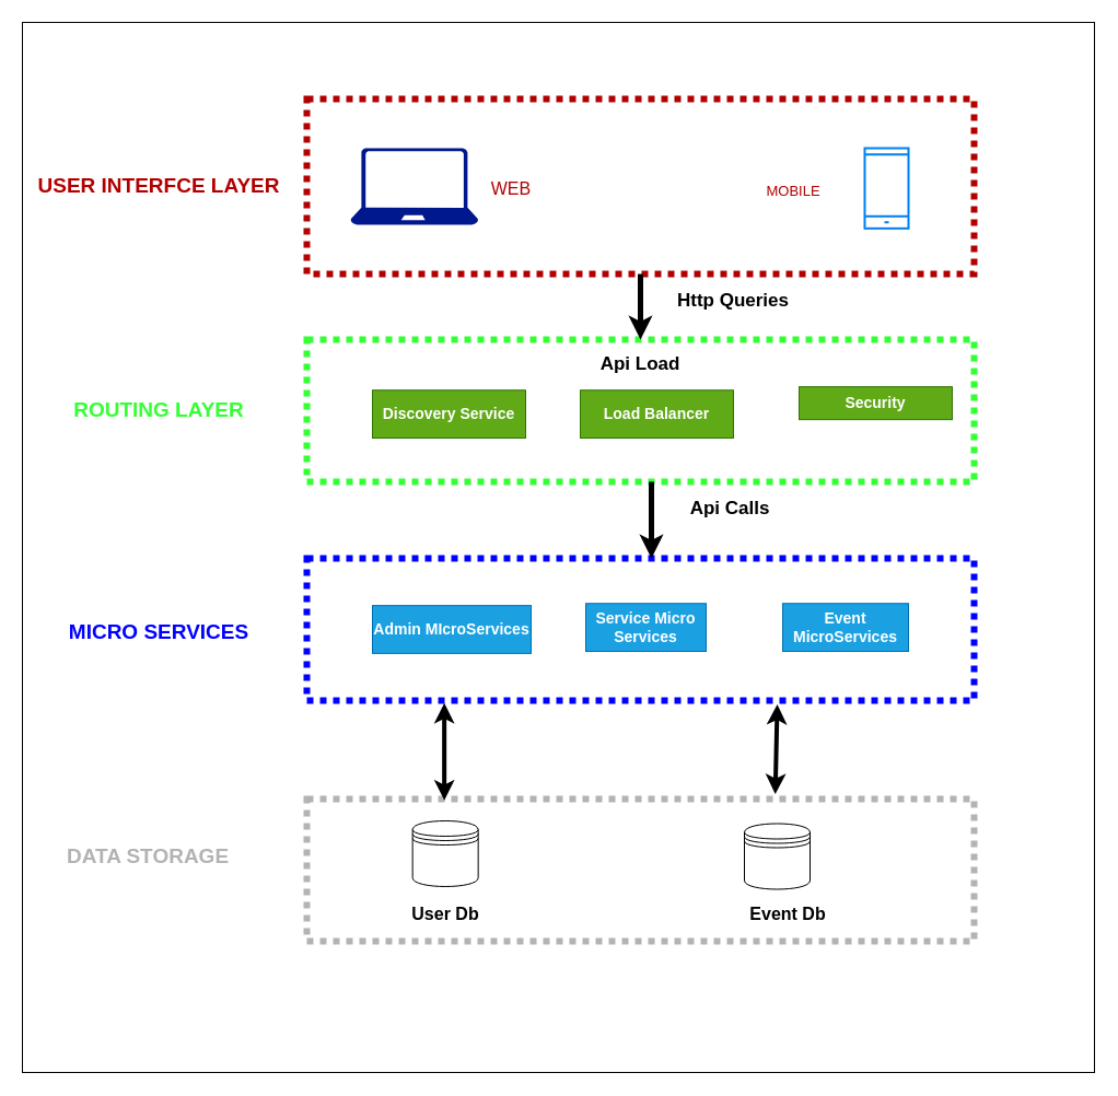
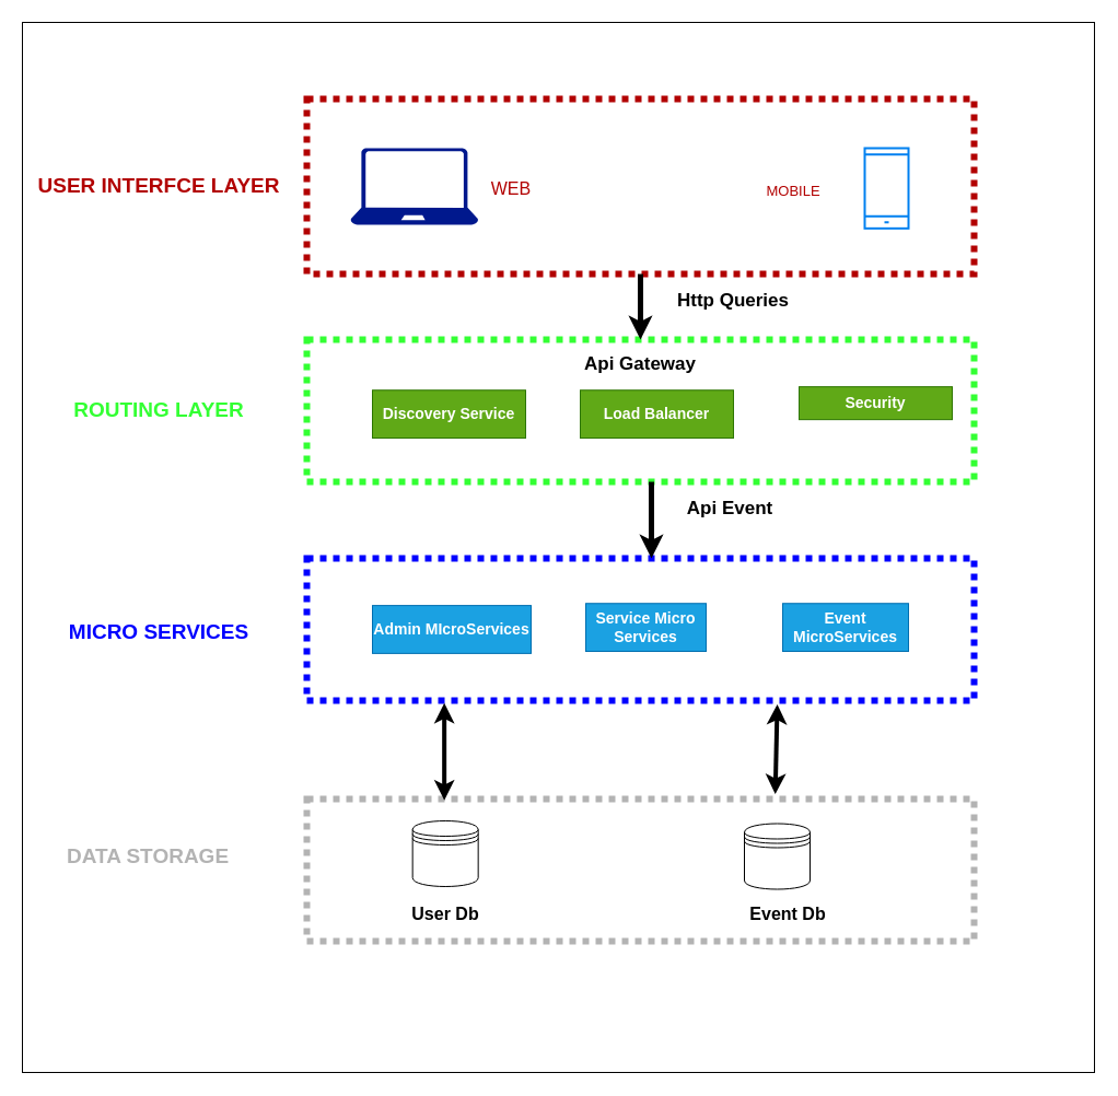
- <mxCell id="14" value="&lt;b&gt;&lt;font style=&quot;font-size: 17px;&quot;&gt;Api Load&lt;/font&gt;&lt;/b&gt;" style="text;html=1;strokeColor=none;fillColor=none;align=center;verticalAlign=middle;whiteSpace=wrap;rounded=0;" parent="1" vertex="1"><mxGeometry x="525" y="317.5" width="120" height="30" as="geometry" /></mxCell>
+ <mxCell id="14" value="&lt;b&gt;&lt;font style=&quot;font-size: 17px;&quot;&gt;Api Gateway&lt;/font&gt;&lt;/b&gt;" style="text;html=1;strokeColor=none;fillColor=none;align=center;verticalAlign=middle;whiteSpace=wrap;rounded=0;" parent="1" vertex="1"><mxGeometry x="525" y="317.5" width="120" height="30" as="geometry" /></mxCell>
- <mxCell id="23" value="&lt;b&gt;&lt;font style=&quot;font-size: 17px;&quot;&gt;Api Calls&lt;/font&gt;&lt;/b&gt;" style="text;html=1;strokeColor=none;fillColor=none;align=center;verticalAlign=middle;whiteSpace=wrap;rounded=0;" parent="1" vertex="1"><mxGeometry x="607" y="450" width="120" height="30" as="geometry" /></mxCell>
+ <mxCell id="23" value="&lt;b&gt;&lt;font style=&quot;font-size: 17px;&quot;&gt;Api Event&lt;/font&gt;&lt;/b&gt;" style="text;html=1;strokeColor=none;fillColor=none;align=center;verticalAlign=middle;whiteSpace=wrap;rounded=0;" parent="1" vertex="1"><mxGeometry x="607" y="450" width="120" height="30" as="geometry" /></mxCell>
